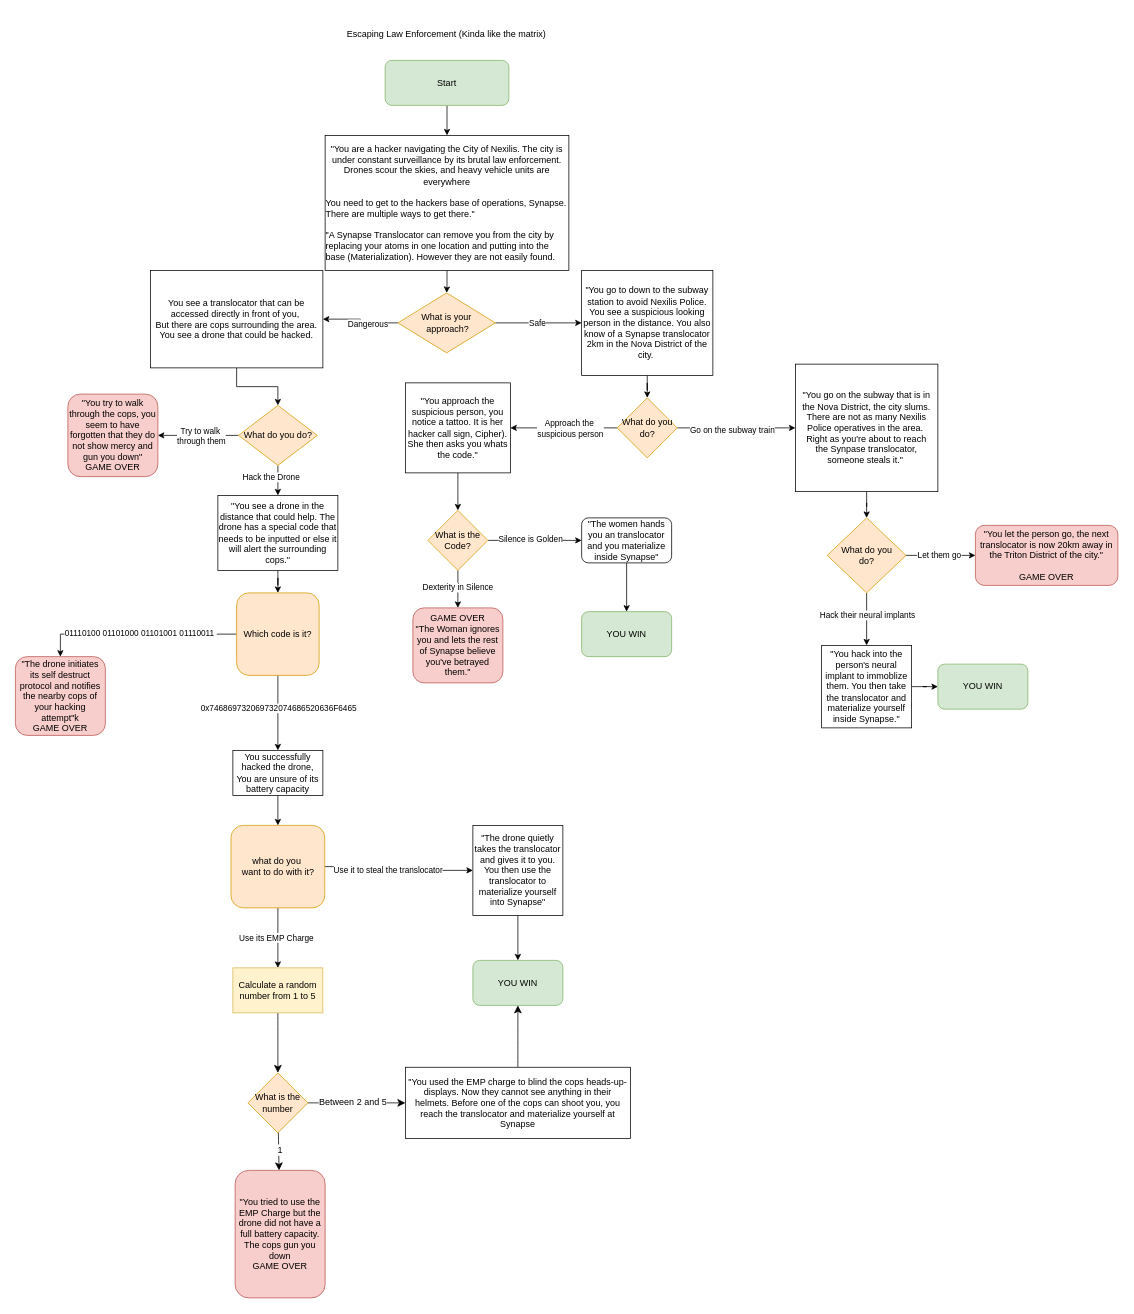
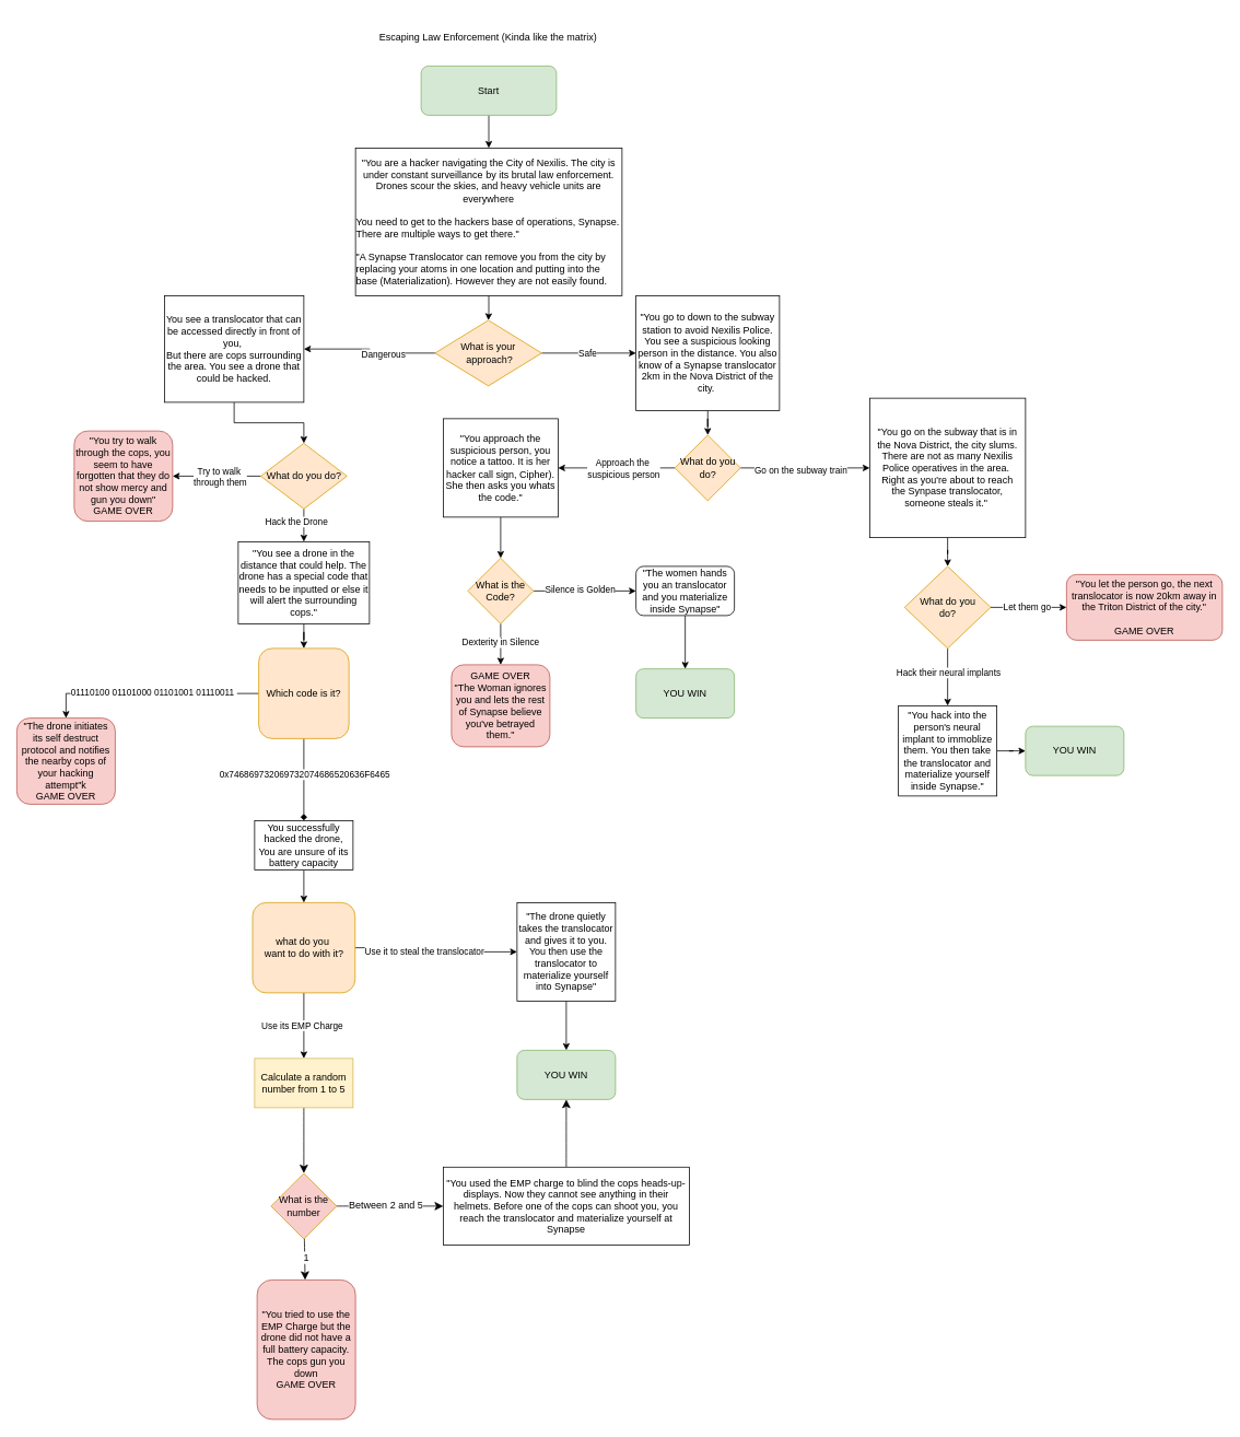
- <mxCell id="13" value="&lt;div&gt;You see a translocator that can be accessed directly in front of you,&amp;nbsp;&lt;div&gt;But there are cops surrounding the area. You see a drone that could be hacked.&lt;/div&gt;&lt;/div&gt;" style="whiteSpace=wrap;html=1;" parent="1" vertex="1"><mxGeometry x="200" y="360" width="230" height="130" as="geometry" /></mxCell>
+ <mxCell id="13" value="&lt;div&gt;You see a translocator that can be accessed directly in front of you,&amp;nbsp;&lt;div&gt;But there are cops surrounding the area. You see a drone that could be hacked.&lt;/div&gt;&lt;/div&gt;" style="whiteSpace=wrap;html=1;" parent="1" vertex="1"><mxGeometry x="200" y="360" width="170" height="130" as="geometry" /></mxCell>
- <mxCell id="24" value="" style="edgeStyle=orthogonalEdgeStyle;rounded=0;orthogonalLoop=1;jettySize=auto;html=1;" parent="1" source="26" target="29" edge="1"><mxGeometry relative="1" as="geometry" /></mxCell>
+ <mxCell id="24" value="" style="edgeStyle=orthogonalEdgeStyle;rounded=0;orthogonalLoop=1;jettySize=auto;html=1;endArrow=diamond;" parent="1" source="26" target="29" edge="1"><mxGeometry relative="1" as="geometry" /></mxCell>
- <mxCell id="74" value="What is the&lt;div&gt;number&lt;/div&gt;" style="rhombus;whiteSpace=wrap;html=1;fillColor=#ffe6cc;strokeColor=#d79b00;" parent="1" vertex="1"><mxGeometry x="330" y="1430" width="80" height="80" as="geometry" /></mxCell>
+ <mxCell id="74" value="What is the&lt;div&gt;number&lt;/div&gt;" style="rhombus;whiteSpace=wrap;html=1;fillColor=#f8cecc;strokeColor=#d79b00;" parent="1" vertex="1"><mxGeometry x="330" y="1430" width="80" height="80" as="geometry" /></mxCell>
